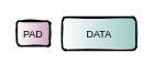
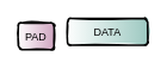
- <mxCell id="3" value="DATA" style="rounded=1;strokeWidth=2;fillWeight=4;hachureGap=8;hachureAngle=45;fillColor=#9AC7BF;sketch=1;fillStyle=auto;gradientColor=#ffffff;gradientDirection=west;" parent="1" vertex="1"><mxGeometry x="75" y="20" width="90" height="40" as="geometry" /></mxCell>
+ <mxCell id="3" value="DATA" style="rounded=1;strokeWidth=2;fillWeight=4;hachureGap=8;hachureAngle=45;fillColor=#9AC7BF;sketch=1;fillStyle=auto;gradientColor=#ffffff;gradientDirection=west;" parent="1" vertex="1"><mxGeometry x="75" y="20" width="90" height="30" as="geometry" /></mxCell>
